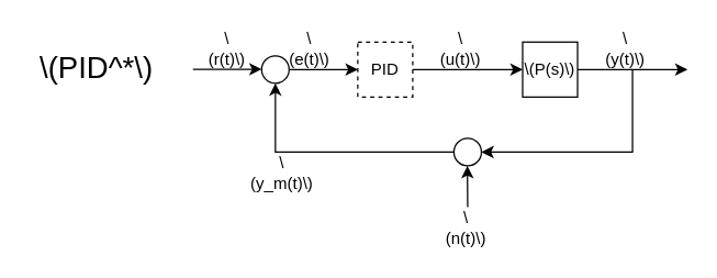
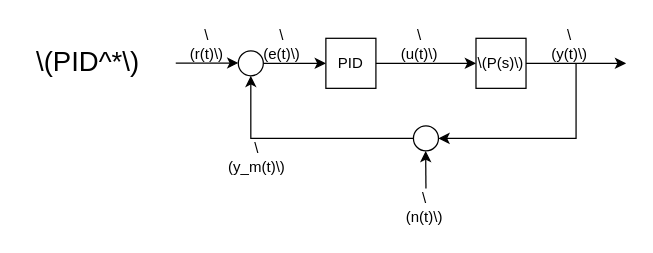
- <mxCell id="3" value="PID" style="rounded=0;whiteSpace=wrap;html=1;fillColor=none;dashed=1;" vertex="1" parent="1"><mxGeometry x="260" y="30" width="40" height="40" as="geometry" /></mxCell>
+ <mxCell id="3" value="PID" style="rounded=0;whiteSpace=wrap;html=1;fillColor=none;" vertex="1" parent="1"><mxGeometry x="260" y="30" width="40" height="40" as="geometry" /></mxCell>
